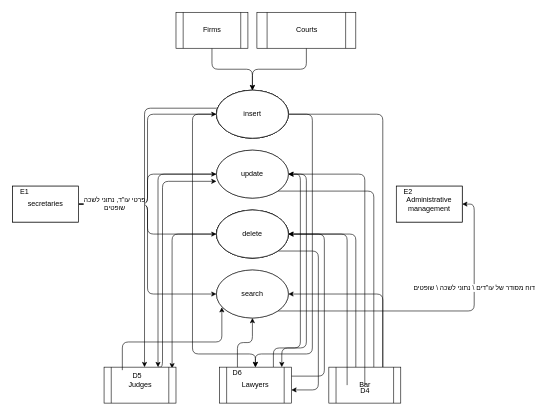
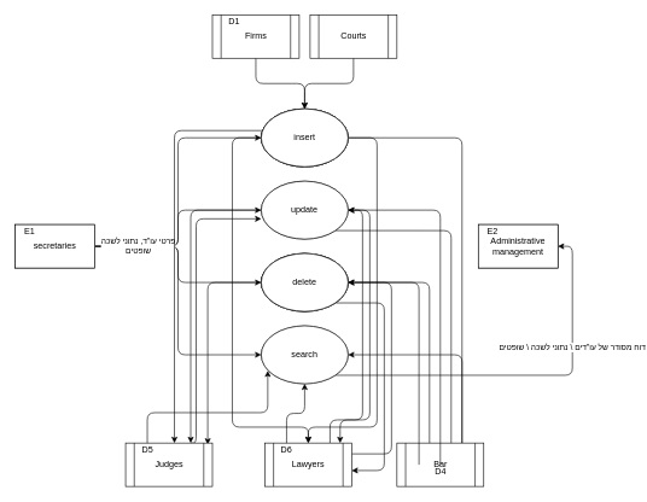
+ <mxCell id="39" value="D1" style="text;html=1;strokeColor=none;fillColor=none;align=center;verticalAlign=middle;whiteSpace=wrap;" vertex="1" parent="1"><mxGeometry x="292.5" y="20" width="60" height="20" as="geometry" /></mxCell>
- <mxCell id="41" value="Courts" style="shape=process;whiteSpace=wrap;html=1;backgroundOutline=1;" vertex="1" parent="1"><mxGeometry x="427.5" y="20" width="165" height="60" as="geometry" /></mxCell>
+ <mxCell id="41" value="Courts" style="shape=process;whiteSpace=wrap;html=1;backgroundOutline=1;" vertex="1" parent="1"><mxGeometry x="427.5" y="20" width="120" height="60" as="geometry" /></mxCell>
- <mxCell id="55" value="D5" style="text;html=1;strokeColor=none;fillColor=none;align=center;verticalAlign=middle;whiteSpace=wrap;" vertex="1" parent="1"><mxGeometry x="197.5" y="617" width="60" height="20" as="geometry" /></mxCell>
+ <mxCell id="55" value="D5" style="text;html=1;strokeColor=none;fillColor=none;align=center;verticalAlign=middle;whiteSpace=wrap;" vertex="1" parent="1"><mxGeometry x="172.5" y="612" width="60" height="20" as="geometry" /></mxCell>
